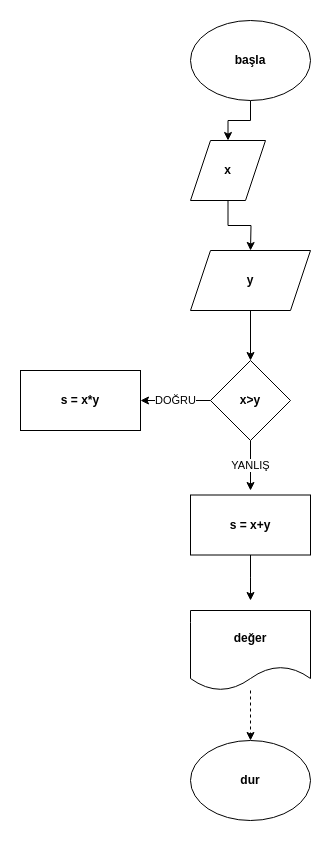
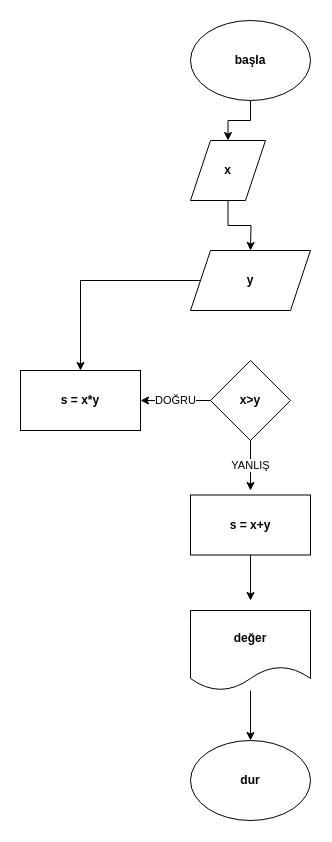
- <mxCell id="6" style="edgeStyle=orthogonalEdgeStyle;rounded=0;orthogonalLoop=1;jettySize=auto;html=1;entryX=0.5;entryY=0;entryDx=0;entryDy=0;" edge="1" parent="1" source="7" target="10"><mxGeometry relative="1" as="geometry" /></mxCell>
+ <mxCell id="6" style="edgeStyle=orthogonalEdgeStyle;rounded=0;orthogonalLoop=1;jettySize=auto;html=1;" edge="1" parent="1" source="7" target="11"><mxGeometry relative="1" as="geometry" /></mxCell>
- <mxCell id="14" style="edgeStyle=orthogonalEdgeStyle;rounded=0;orthogonalLoop=1;jettySize=auto;html=1;entryX=0.5;entryY=0;entryDx=0;entryDy=0;dashed=1;" edge="1" parent="1" source="15" target="16"><mxGeometry relative="1" as="geometry" /></mxCell>
+ <mxCell id="14" style="edgeStyle=orthogonalEdgeStyle;rounded=0;orthogonalLoop=1;jettySize=auto;html=1;entryX=0.5;entryY=0;entryDx=0;entryDy=0;" edge="1" parent="1" source="15" target="16"><mxGeometry relative="1" as="geometry" /></mxCell>
